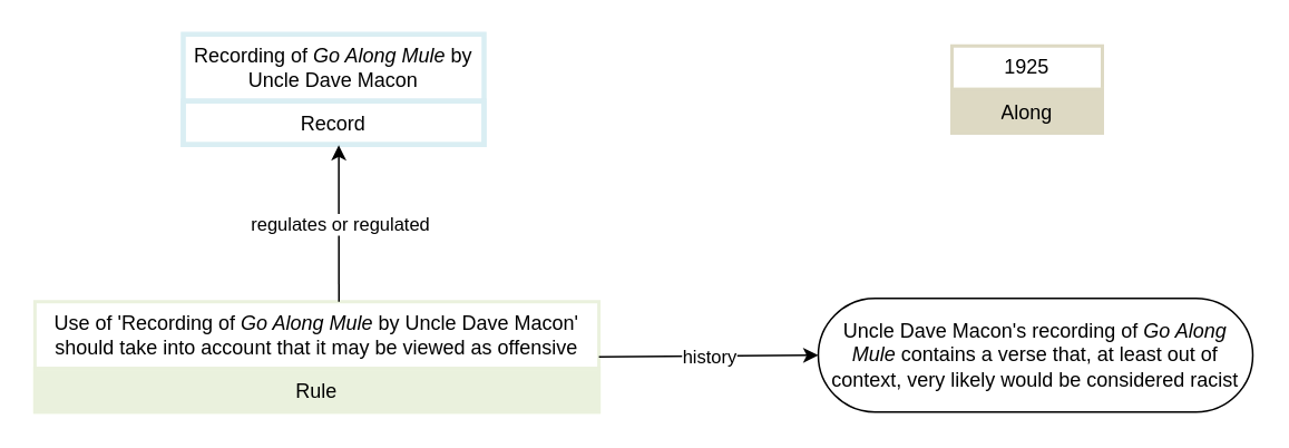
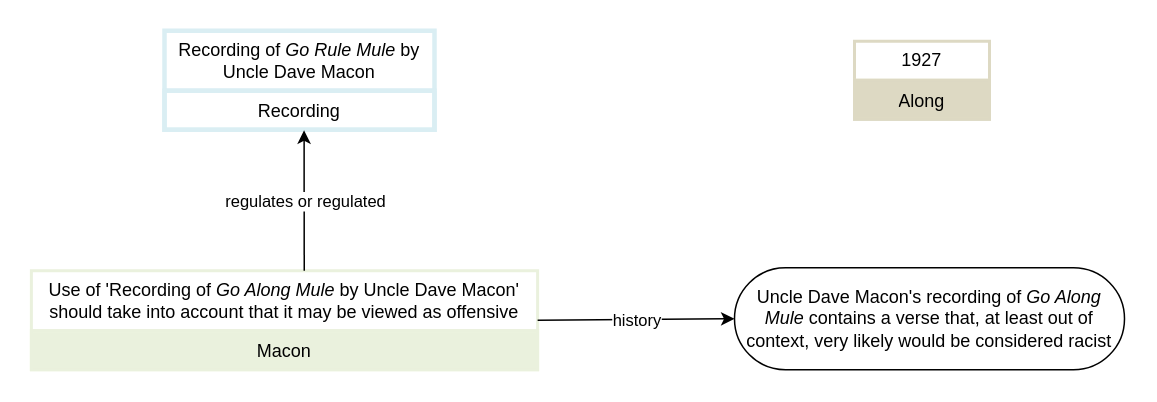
- <mxCell id="2" value="Recording of &lt;i&gt;Go Along Mule&lt;/i&gt; by Uncle Dave Macon" style="swimlane;fontStyle=0;childLayout=stackLayout;horizontal=1;startSize=40;strokeColor=#DAEEF3;strokeWidth=3;fillColor=none;horizontalStack=0;resizeParent=1;resizeParentMax=0;resizeLast=0;collapsible=1;marginBottom=0;whiteSpace=wrap;html=1;" parent="1" vertex="1"><mxGeometry x="109" y="20" width="180" height="66" as="geometry" /></mxCell>
+ <mxCell id="2" value="Recording of &lt;i&gt;Go Rule Mule&lt;/i&gt; by Uncle Dave Macon" style="swimlane;fontStyle=0;childLayout=stackLayout;horizontal=1;startSize=40;strokeColor=#DAEEF3;strokeWidth=3;fillColor=none;horizontalStack=0;resizeParent=1;resizeParentMax=0;resizeLast=0;collapsible=1;marginBottom=0;whiteSpace=wrap;html=1;" parent="1" vertex="1"><mxGeometry x="109" y="20" width="180" height="66" as="geometry" /></mxCell>
- <mxCell id="11" value="1925" style="swimlane;fontStyle=0;childLayout=stackLayout;horizontal=1;startSize=26;strokeColor=#DDD9C3;strokeWidth=2;fillColor=none;horizontalStack=0;resizeParent=1;resizeParentMax=0;resizeLast=0;collapsible=1;marginBottom=0;whiteSpace=wrap;html=1;" vertex="1" parent="1"><mxGeometry x="569" y="27" width="90" height="52" as="geometry" /></mxCell>
+ <mxCell id="11" value="1927" style="swimlane;fontStyle=0;childLayout=stackLayout;horizontal=1;startSize=26;strokeColor=#DDD9C3;strokeWidth=2;fillColor=none;horizontalStack=0;resizeParent=1;resizeParentMax=0;resizeLast=0;collapsible=1;marginBottom=0;whiteSpace=wrap;html=1;" vertex="1" parent="1"><mxGeometry x="569" y="27" width="90" height="52" as="geometry" /></mxCell>
- <mxCell id="3" value="Record" style="text;strokeColor=#DAEEF3;strokeWidth=3;fillColor=none;align=center;verticalAlign=top;spacingLeft=4;spacingRight=4;overflow=hidden;rotatable=0;points=[[0,0.5],[1,0.5]];portConstraint=eastwest;whiteSpace=wrap;html=1;" parent="2" vertex="1"><mxGeometry y="40" width="180" height="26" as="geometry" /></mxCell>
+ <mxCell id="3" value="Recording" style="text;strokeColor=#DAEEF3;strokeWidth=3;fillColor=none;align=center;verticalAlign=top;spacingLeft=4;spacingRight=4;overflow=hidden;rotatable=0;points=[[0,0.5],[1,0.5]];portConstraint=eastwest;whiteSpace=wrap;html=1;" parent="2" vertex="1"><mxGeometry y="40" width="180" height="26" as="geometry" /></mxCell>
- <mxCell id="5" value="Rule&lt;div&gt;&lt;br&gt;&lt;/div&gt;" style="text;strokeColor=#EAF1DD;strokeWidth=2;fillColor=#EAF1DD;align=center;verticalAlign=top;spacingLeft=4;spacingRight=4;overflow=hidden;rotatable=0;points=[[0,0.5],[1,0.5]];portConstraint=eastwest;whiteSpace=wrap;html=1;" parent="4" vertex="1"><mxGeometry y="40" width="337.5" height="26" as="geometry" /></mxCell>
+ <mxCell id="5" value="Macon&lt;div&gt;&lt;br&gt;&lt;/div&gt;" style="text;strokeColor=#EAF1DD;strokeWidth=2;fillColor=#EAF1DD;align=center;verticalAlign=top;spacingLeft=4;spacingRight=4;overflow=hidden;rotatable=0;points=[[0,0.5],[1,0.5]];portConstraint=eastwest;whiteSpace=wrap;html=1;" parent="4" vertex="1"><mxGeometry y="40" width="337.5" height="26" as="geometry" /></mxCell>
